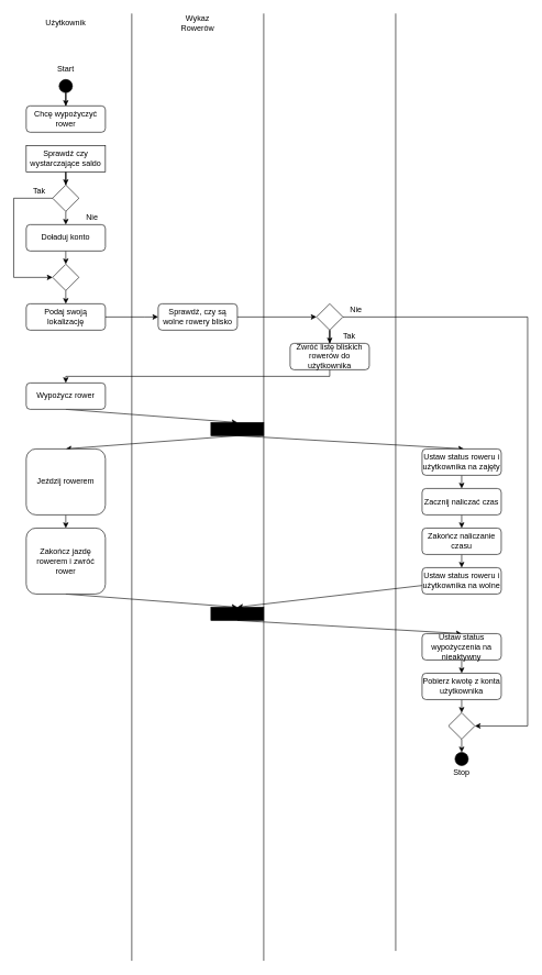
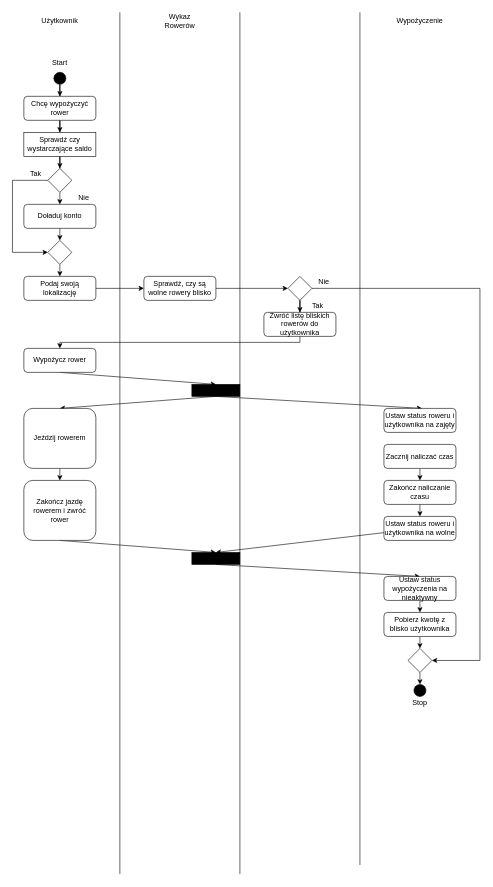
+ <mxCell id="31" value="Wypożyczenie" style="text;html=1;align=center;verticalAlign=middle;whiteSpace=wrap;rounded=0;" vertex="1" parent="1"><mxGeometry x="669" width="60" height="30" as="geometry" y="20" /></mxCell>
+ <mxCell id="4" value="" style="edgeStyle=orthogonalEdgeStyle;rounded=0;orthogonalLoop=1;jettySize=auto;html=1;" edge="1" parent="1" source="5" target="9"><mxGeometry relative="1" as="geometry" /></mxCell>
- <mxCell id="42" style="edgeStyle=orthogonalEdgeStyle;rounded=0;orthogonalLoop=1;jettySize=auto;html=1;exitX=0.5;exitY=1;exitDx=0;exitDy=0;entryX=0.5;entryY=0;entryDx=0;entryDy=0;" edge="1" parent="1" source="43" target="45"><mxGeometry relative="1" as="geometry" /></mxCell>
- <mxCell id="57" value="Pobierz kwotę z konta użytkownika" style="rounded=1;whiteSpace=wrap;html=1;" vertex="1" parent="1"><mxGeometry x="639" y="1020" width="120" height="40" as="geometry" /></mxCell>
+ <mxCell id="57" value="Pobierz kwotę z blisko użytkownika" style="rounded=1;whiteSpace=wrap;html=1;" vertex="1" parent="1"><mxGeometry x="639" y="1020" width="120" height="40" as="geometry" /></mxCell>
